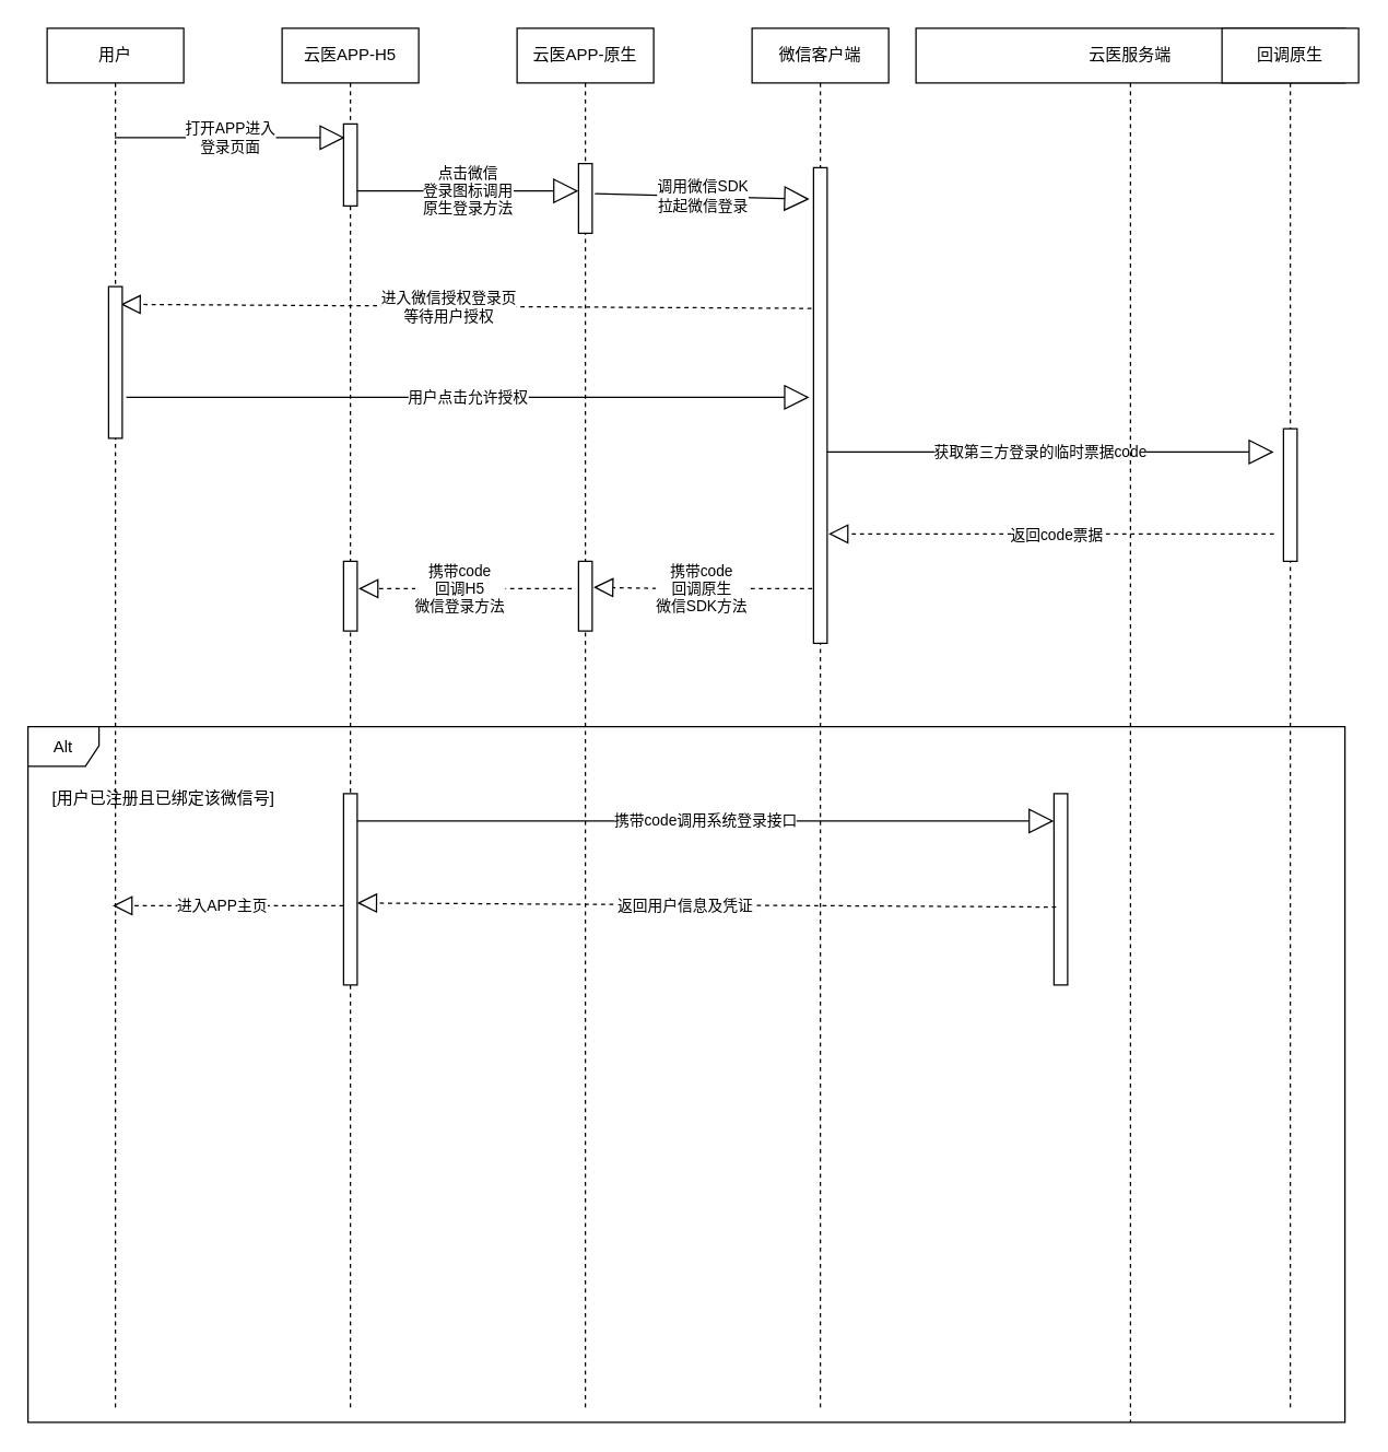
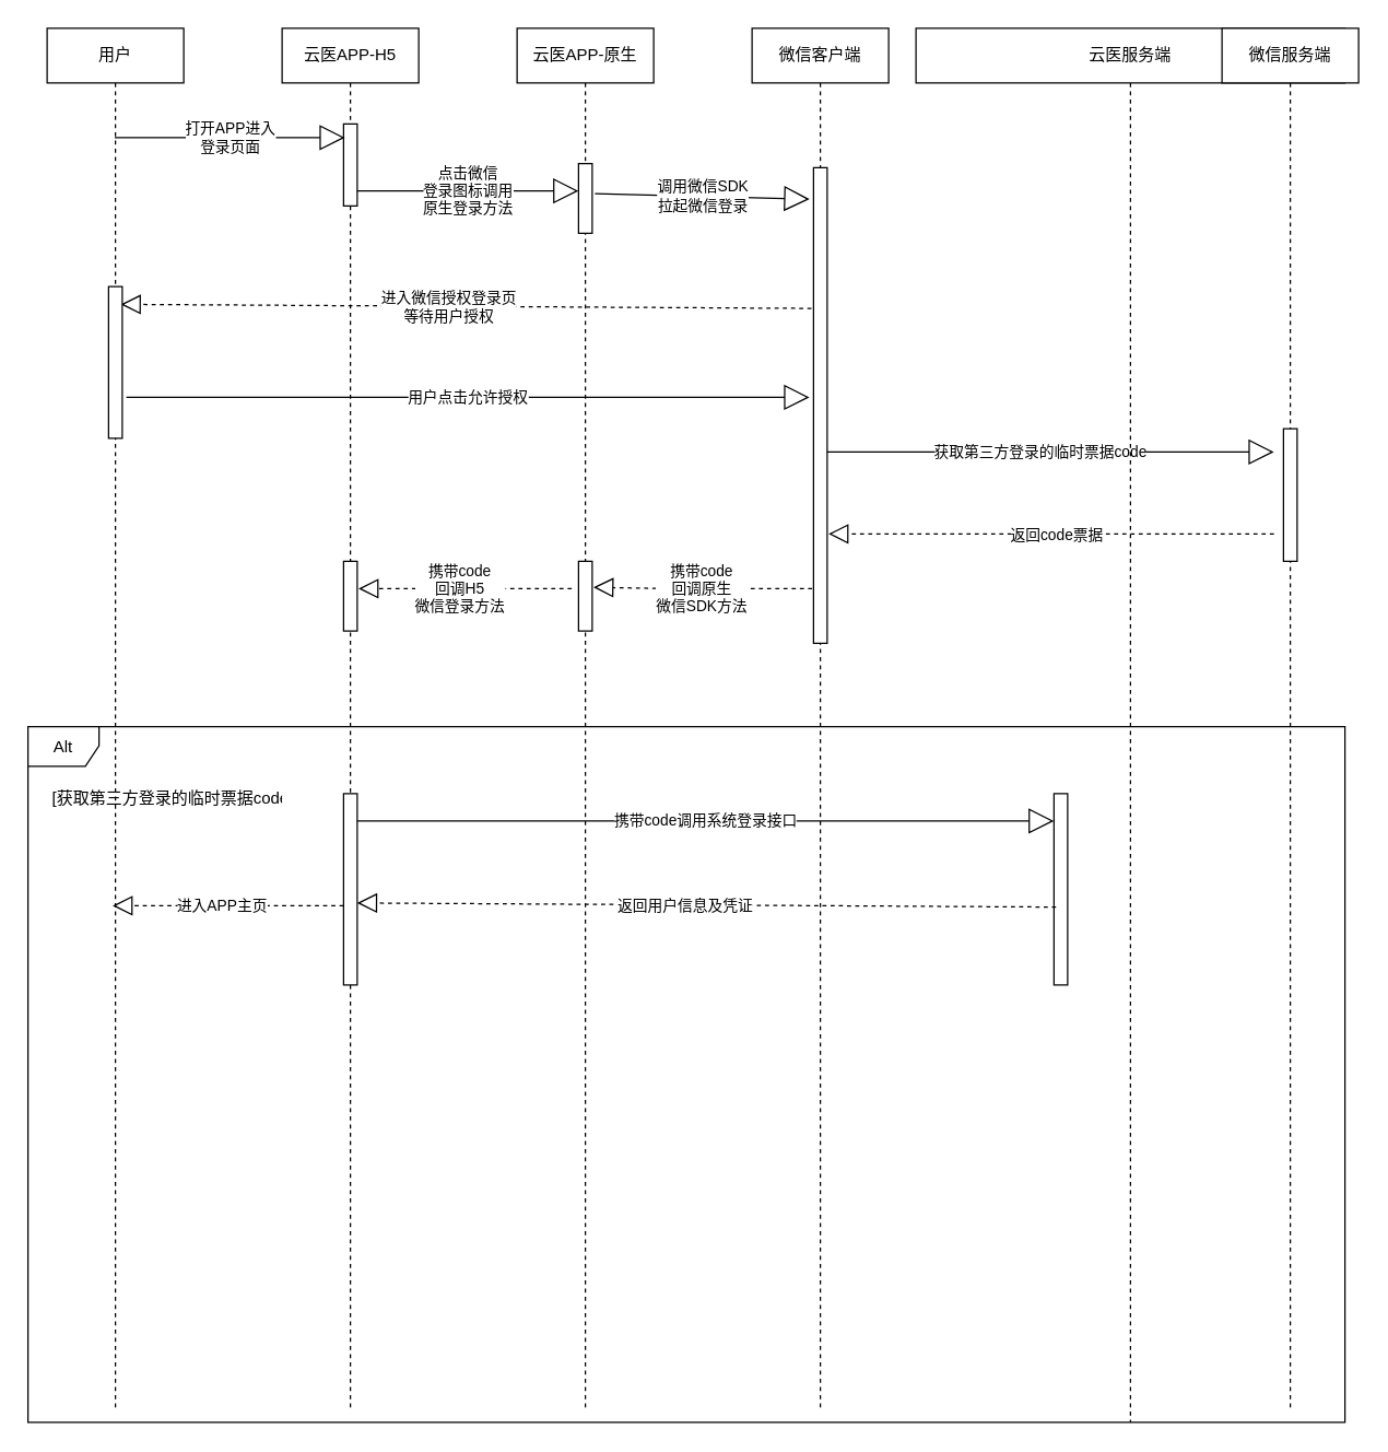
- <mxCell id="23" value="回调原生" style="shape=umlLifeline;perimeter=lifelinePerimeter;whiteSpace=wrap;html=1;container=1;collapsible=0;recursiveResize=0;outlineConnect=0;" parent="1" vertex="1"><mxGeometry x="894" y="20" width="100" height="1010" as="geometry" /></mxCell>
+ <mxCell id="23" value="微信服务端" style="shape=umlLifeline;perimeter=lifelinePerimeter;whiteSpace=wrap;html=1;container=1;collapsible=0;recursiveResize=0;outlineConnect=0;" parent="1" vertex="1"><mxGeometry x="894" y="20" width="100" height="1010" as="geometry" /></mxCell>
- <mxCell id="17" value="[用户已注册且已绑定该微信号]" style="text;strokeColor=none;fillColor=none;align=left;verticalAlign=top;spacingLeft=4;spacingRight=4;overflow=hidden;rotatable=0;points=[[0,0.5],[1,0.5]];portConstraint=eastwest;" vertex="1" parent="14"><mxGeometry x="-638" y="550" width="178" height="50" as="geometry" /></mxCell>
+ <mxCell id="17" value="[获取第三方登录的临时票据code]" style="text;strokeColor=none;fillColor=none;align=left;verticalAlign=top;spacingLeft=4;spacingRight=4;overflow=hidden;rotatable=0;points=[[0,0.5],[1,0.5]];portConstraint=eastwest;" vertex="1" parent="14"><mxGeometry x="-638" y="550" width="178" height="50" as="geometry" /></mxCell>
